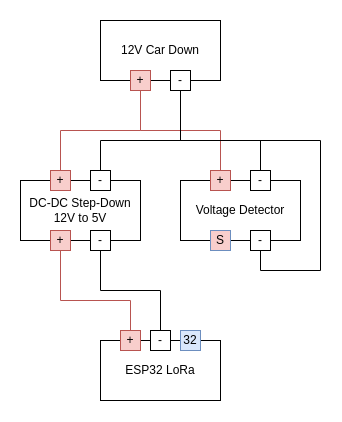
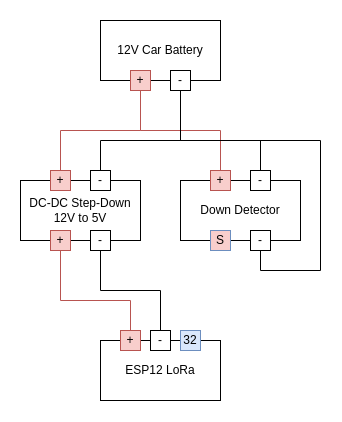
- <mxCell id="3" value="12V Car Down" style="rounded=0;whiteSpace=wrap;html=1;" vertex="1" parent="2"><mxGeometry width="120" height="60" as="geometry" /></mxCell>
+ <mxCell id="3" value="12V Car Battery" style="rounded=0;whiteSpace=wrap;html=1;" vertex="1" parent="2"><mxGeometry width="120" height="60" as="geometry" /></mxCell>
- <mxCell id="13" value="Voltage Detector" style="rounded=0;whiteSpace=wrap;html=1;" vertex="1" parent="12"><mxGeometry y="10" width="120" height="60" as="geometry" /></mxCell>
+ <mxCell id="13" value="Down Detector" style="rounded=0;whiteSpace=wrap;html=1;" vertex="1" parent="12"><mxGeometry y="10" width="120" height="60" as="geometry" /></mxCell>
- <mxCell id="19" value="ESP32 LoRa" style="rounded=0;whiteSpace=wrap;html=1;" vertex="1" parent="18"><mxGeometry y="10" width="120" height="60" as="geometry" /></mxCell>
+ <mxCell id="19" value="ESP12 LoRa" style="rounded=0;whiteSpace=wrap;html=1;" vertex="1" parent="18"><mxGeometry y="10" width="120" height="60" as="geometry" /></mxCell>
